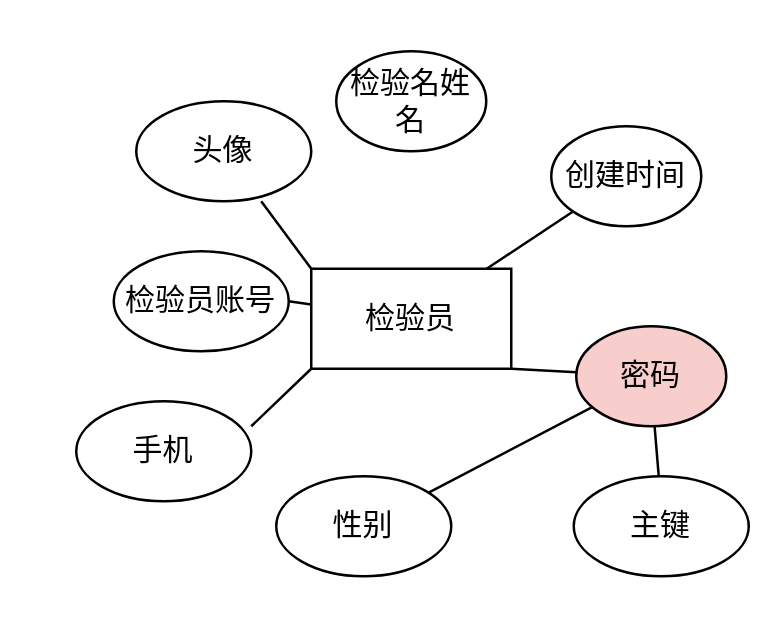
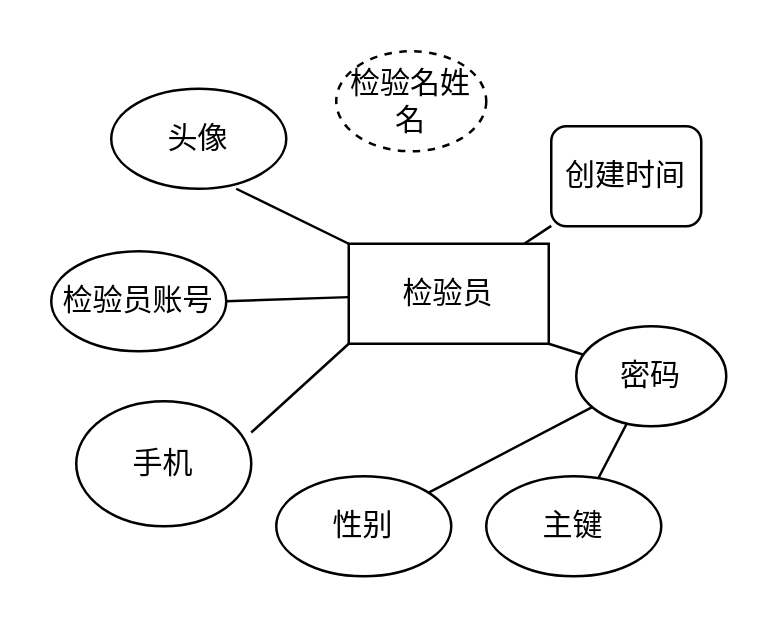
- <mxCell id="5" value="检验名姓名" style="ellipse;whiteSpace=wrap;html=1;fontFamily=宋体;" parent="1" vertex="1"><mxGeometry x="134" y="20" width="60" height="40" as="geometry" /></mxCell>
+ <mxCell id="5" value="检验名姓名" style="ellipse;whiteSpace=wrap;html=1;fontFamily=宋体;dashed=1;" parent="1" vertex="1"><mxGeometry x="134" y="20" width="60" height="40" as="geometry" /></mxCell>
- <mxCell id="15" value="头像" style="ellipse;whiteSpace=wrap;html=1;fontFamily=宋体;" parent="1" vertex="1"><mxGeometry x="54" y="40" width="70" height="40" as="geometry" /></mxCell>
+ <mxCell id="15" value="头像" style="ellipse;whiteSpace=wrap;html=1;fontFamily=宋体;" parent="1" vertex="1"><mxGeometry x="44" y="35" width="70" height="40" as="geometry" /></mxCell>
- <mxCell id="6" value="创建时间" style="ellipse;whiteSpace=wrap;html=1;fontFamily=宋体;" parent="1" vertex="1"><mxGeometry x="220" y="50" width="60" height="40" as="geometry" /></mxCell>
+ <mxCell id="6" value="创建时间" style="whiteSpace=wrap;html=1;fontFamily=宋体;rounded=1;" parent="1" vertex="1"><mxGeometry x="220" y="50" width="60" height="40" as="geometry" /></mxCell>
- <mxCell id="14" value="检验员账号" style="ellipse;whiteSpace=wrap;html=1;fontFamily=宋体;" parent="1" vertex="1"><mxGeometry x="45" y="100" width="70" height="40" as="geometry" /></mxCell>
+ <mxCell id="14" value="检验员账号" style="ellipse;whiteSpace=wrap;html=1;fontFamily=宋体;" parent="1" vertex="1"><mxGeometry x="20" y="100" width="70" height="40" as="geometry" /></mxCell>
- <mxCell id="4" value="检验员" style="rounded=0;whiteSpace=wrap;html=1;fontFamily=宋体;" parent="1" vertex="1"><mxGeometry x="124" y="107" width="80" height="40" as="geometry" /></mxCell>
+ <mxCell id="4" value="检验员" style="rounded=0;whiteSpace=wrap;html=1;fontFamily=宋体;" parent="1" vertex="1"><mxGeometry x="139" y="97" width="80" height="40" as="geometry" /></mxCell>
- <mxCell id="8" value="密码" style="ellipse;whiteSpace=wrap;html=1;fontFamily=宋体;fillColor=#f8cecc;" parent="1" vertex="1"><mxGeometry x="230" y="130" width="60" height="40" as="geometry" /></mxCell>
+ <mxCell id="8" value="密码" style="ellipse;whiteSpace=wrap;html=1;fontFamily=宋体;" parent="1" vertex="1"><mxGeometry x="230" y="130" width="60" height="40" as="geometry" /></mxCell>
- <mxCell id="13" value="手机" style="ellipse;whiteSpace=wrap;html=1;fontFamily=宋体;" parent="1" vertex="1"><mxGeometry x="30" y="160" width="70" height="40" as="geometry" /></mxCell>
+ <mxCell id="13" value="手机" style="ellipse;whiteSpace=wrap;html=1;fontFamily=宋体;" parent="1" vertex="1"><mxGeometry x="30" y="160" width="70" height="50" as="geometry" /></mxCell>
- <mxCell id="10" value="主键" style="ellipse;whiteSpace=wrap;html=1;fontFamily=宋体;" parent="1" vertex="1"><mxGeometry x="229" y="190" width="70" height="40" as="geometry" /></mxCell>
+ <mxCell id="10" value="主键" style="ellipse;whiteSpace=wrap;html=1;fontFamily=宋体;" parent="1" vertex="1"><mxGeometry x="194" y="190" width="70" height="40" as="geometry" /></mxCell>
